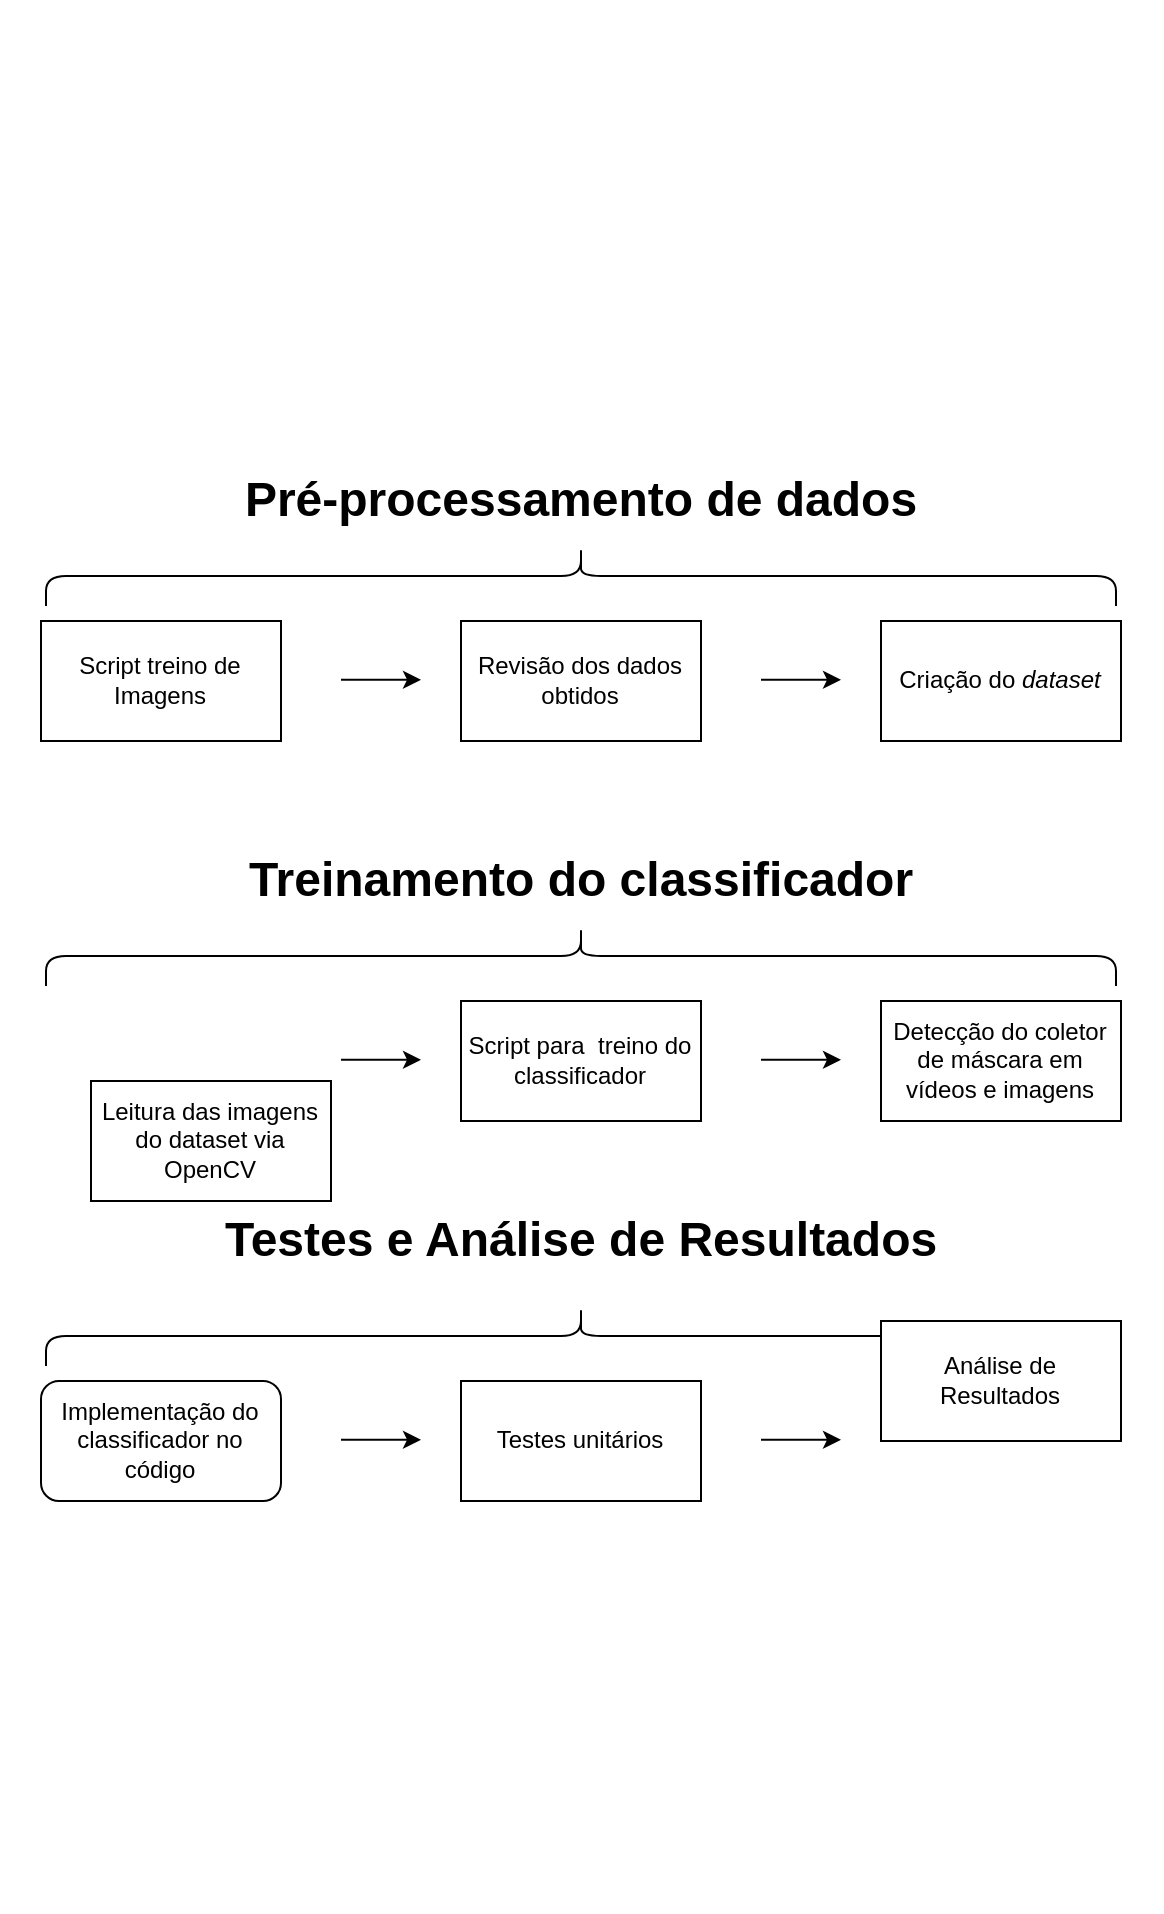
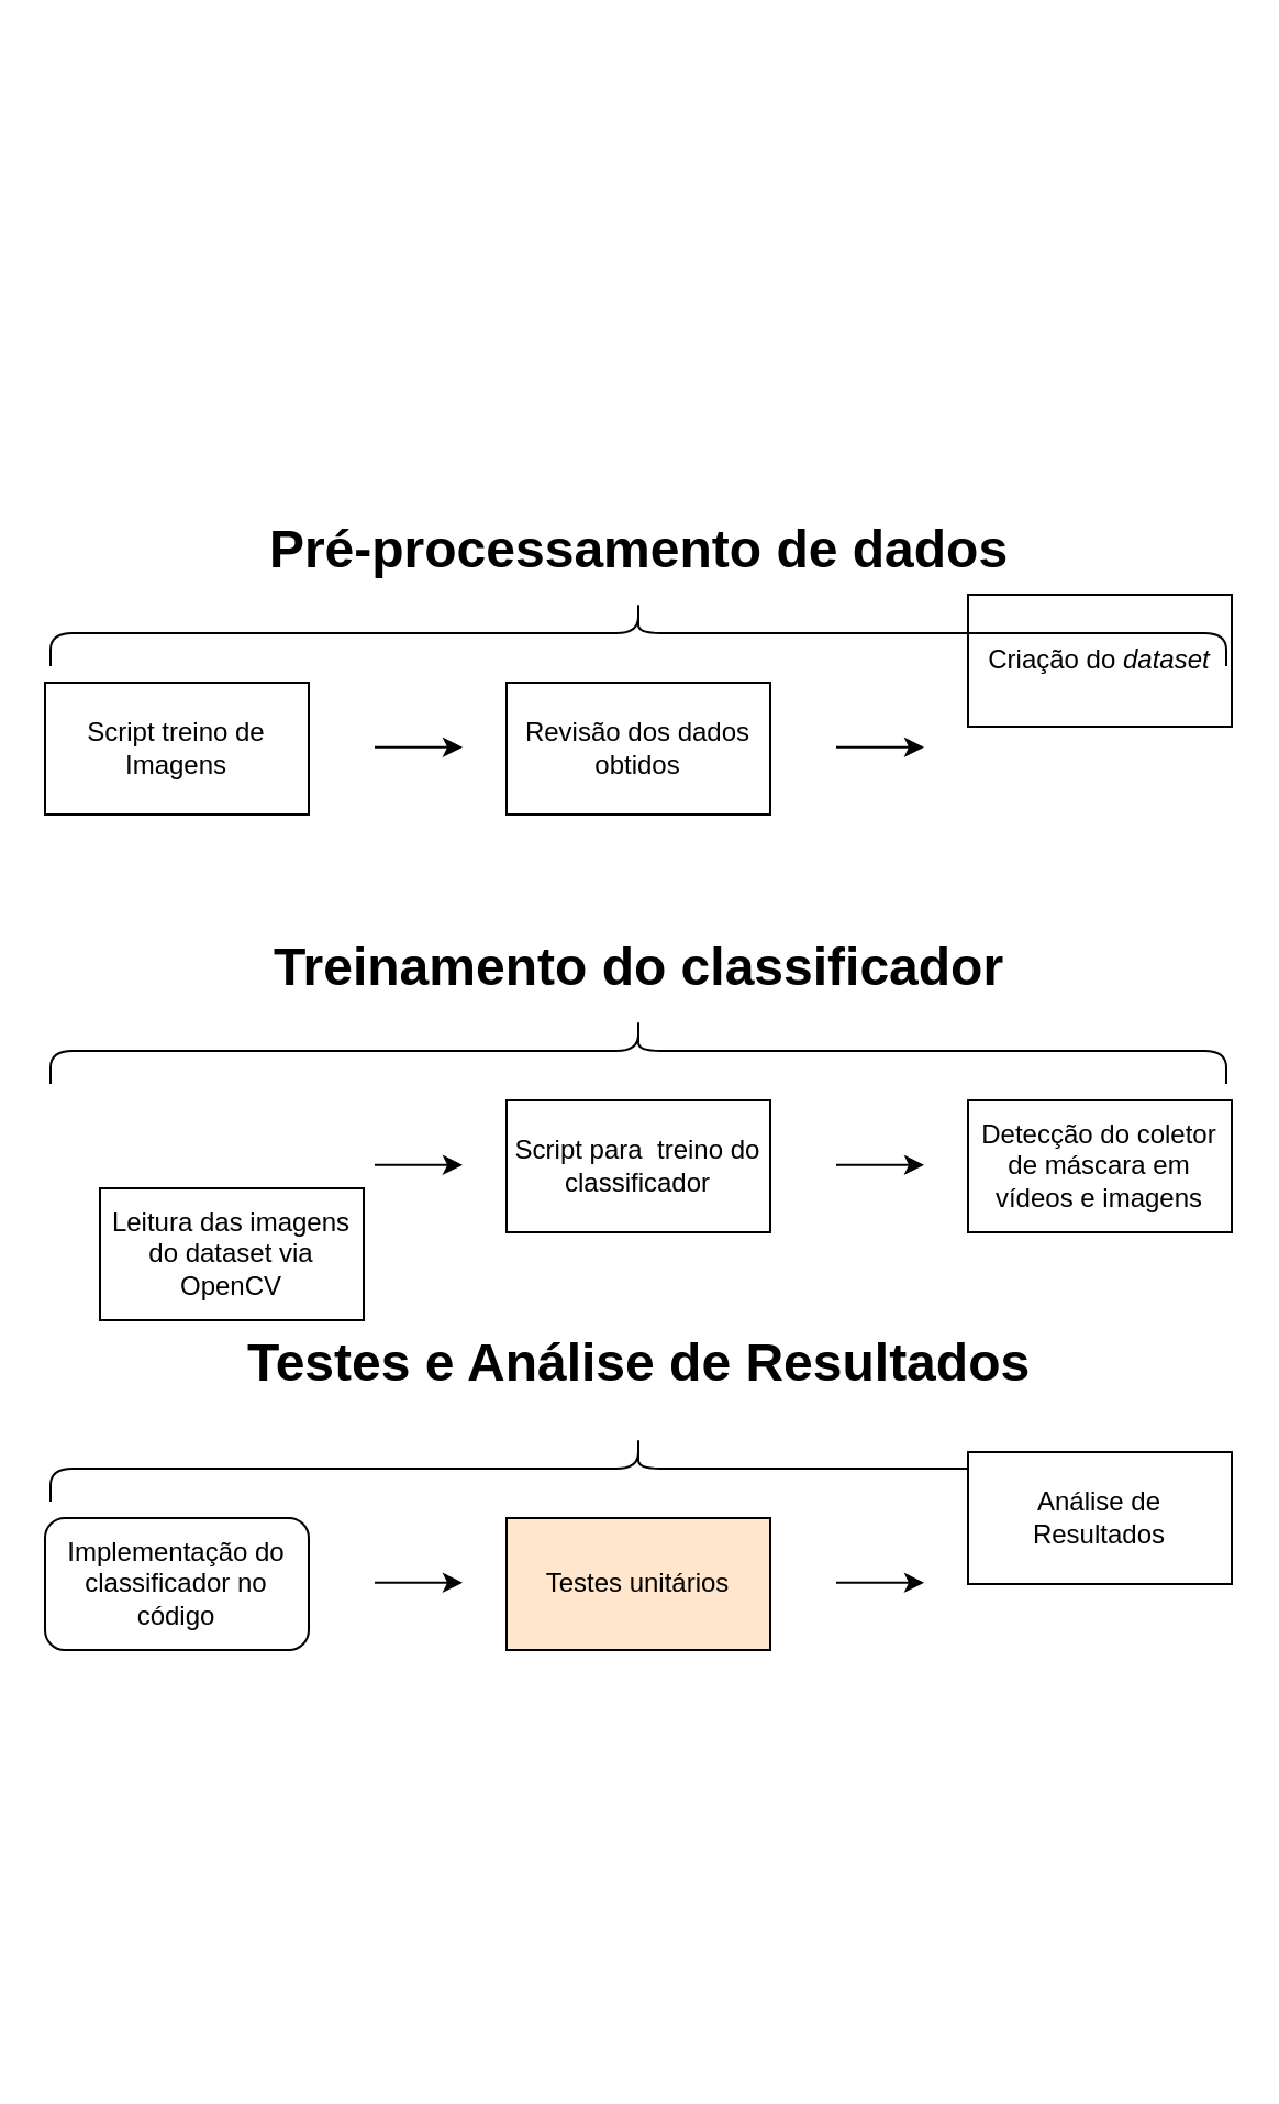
- <mxCell id="6" value="Criação do &lt;i&gt;dataset&lt;/i&gt;" style="rounded=0;whiteSpace=wrap;html=1;" vertex="1" parent="1"><mxGeometry x="440" y="310" width="120" height="60" as="geometry" /></mxCell>
+ <mxCell id="6" value="Criação do &lt;i&gt;dataset&lt;/i&gt;" style="rounded=0;whiteSpace=wrap;html=1;" vertex="1" parent="1"><mxGeometry x="440" y="270" width="120" height="60" as="geometry" /></mxCell>
- <mxCell id="20" value="Testes unitários" style="rounded=0;whiteSpace=wrap;html=1;" vertex="1" parent="1"><mxGeometry x="230" y="690" width="120" height="60" as="geometry" /></mxCell>
+ <mxCell id="20" value="Testes unitários" style="rounded=0;whiteSpace=wrap;html=1;fillColor=#ffe6cc;" vertex="1" parent="1"><mxGeometry x="230" y="690" width="120" height="60" as="geometry" /></mxCell>
